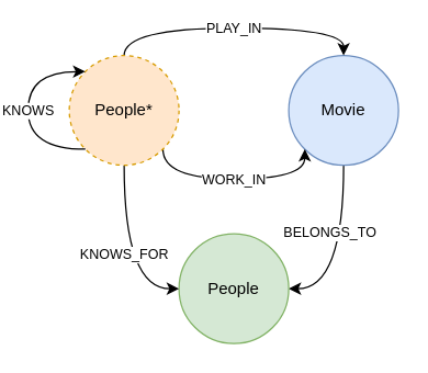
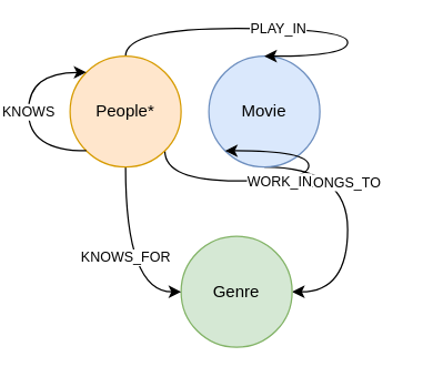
- <mxCell id="8" value="People*" style="ellipse;whiteSpace=wrap;html=1;aspect=fixed;fillColor=#ffe6cc;strokeColor=#d79b00;dashed=1;" vertex="1" parent="1"><mxGeometry x="50" y="40" width="80" height="80" as="geometry" /></mxCell>
+ <mxCell id="8" value="People*" style="ellipse;whiteSpace=wrap;html=1;aspect=fixed;fillColor=#ffe6cc;strokeColor=#d79b00;" vertex="1" parent="1"><mxGeometry x="50" y="40" width="80" height="80" as="geometry" /></mxCell>
- <mxCell id="3" value="Movie" style="ellipse;whiteSpace=wrap;html=1;aspect=fixed;fillColor=#dae8fc;strokeColor=#6c8ebf;" vertex="1" parent="1"><mxGeometry x="210" y="40" width="80" height="80" as="geometry" /></mxCell>
+ <mxCell id="3" value="Movie" style="ellipse;whiteSpace=wrap;html=1;aspect=fixed;fillColor=#dae8fc;strokeColor=#6c8ebf;" vertex="1" parent="1"><mxGeometry x="150" y="40" width="80" height="80" as="geometry" /></mxCell>
- <mxCell id="4" value="People" style="ellipse;whiteSpace=wrap;html=1;aspect=fixed;fillColor=#d5e8d4;strokeColor=#82b366;" vertex="1" parent="1"><mxGeometry x="130" y="170" width="80" height="80" as="geometry" /></mxCell>
+ <mxCell id="4" value="Genre" style="ellipse;whiteSpace=wrap;html=1;aspect=fixed;fillColor=#d5e8d4;strokeColor=#82b366;" vertex="1" parent="1"><mxGeometry x="130" y="170" width="80" height="80" as="geometry" /></mxCell>
